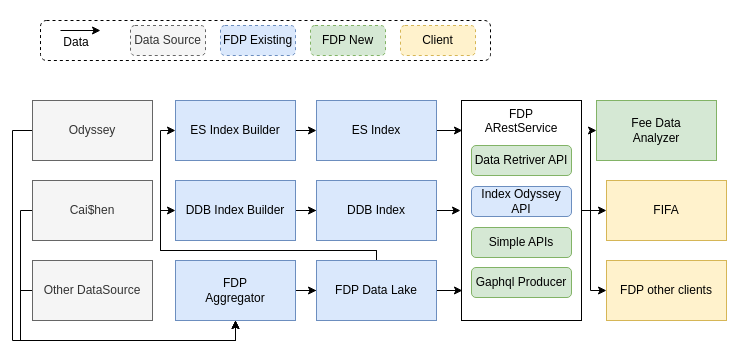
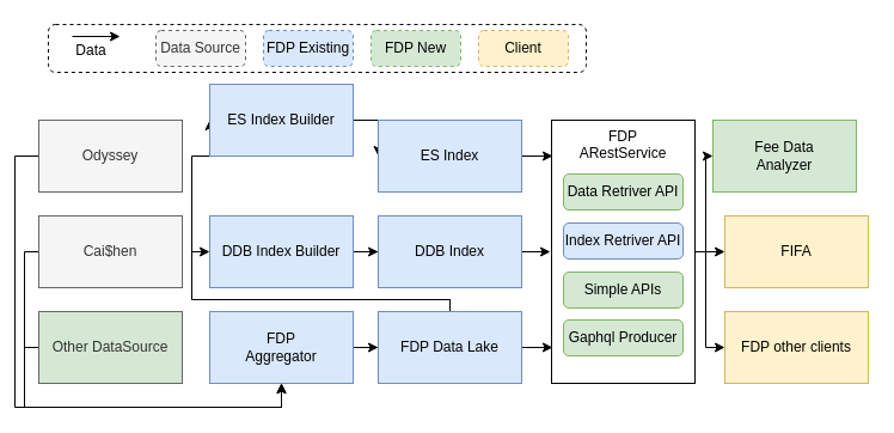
- <mxCell id="15" value="ES Index Builder" style="rounded=0;whiteSpace=wrap;html=1;fillColor=#dae8fc;strokeColor=#6c8ebf;" parent="1" vertex="1"><mxGeometry x="175" y="100" width="120" height="60" as="geometry" /></mxCell>
+ <mxCell id="15" value="ES Index Builder" style="rounded=0;whiteSpace=wrap;html=1;fillColor=#dae8fc;strokeColor=#6c8ebf;" parent="1" vertex="1"><mxGeometry x="175" y="70" width="120" height="60" as="geometry" /></mxCell>
- <mxCell id="28" value="Index Odyssey API" style="rounded=1;whiteSpace=wrap;html=1;fillColor=#dae8fc;strokeColor=#6c8ebf;" parent="1" vertex="1"><mxGeometry x="471" y="186" width="100" height="30" as="geometry" /></mxCell>
+ <mxCell id="28" value="Index Retriver API" style="rounded=1;whiteSpace=wrap;html=1;fillColor=#dae8fc;strokeColor=#6c8ebf;" parent="1" vertex="1"><mxGeometry x="471" y="186" width="100" height="30" as="geometry" /></mxCell>
- <mxCell id="9" value="Other DataSource" style="rounded=0;whiteSpace=wrap;html=1;fillColor=#f5f5f5;fontColor=#333333;strokeColor=#666666;" parent="1" vertex="1"><mxGeometry x="32" y="260" width="120" height="60" as="geometry" /></mxCell>
+ <mxCell id="9" value="Other DataSource" style="rounded=0;whiteSpace=wrap;html=1;fillColor=#d5e8d4;fontColor=#333333;strokeColor=#666666;" parent="1" vertex="1"><mxGeometry x="32" y="260" width="120" height="60" as="geometry" /></mxCell>
